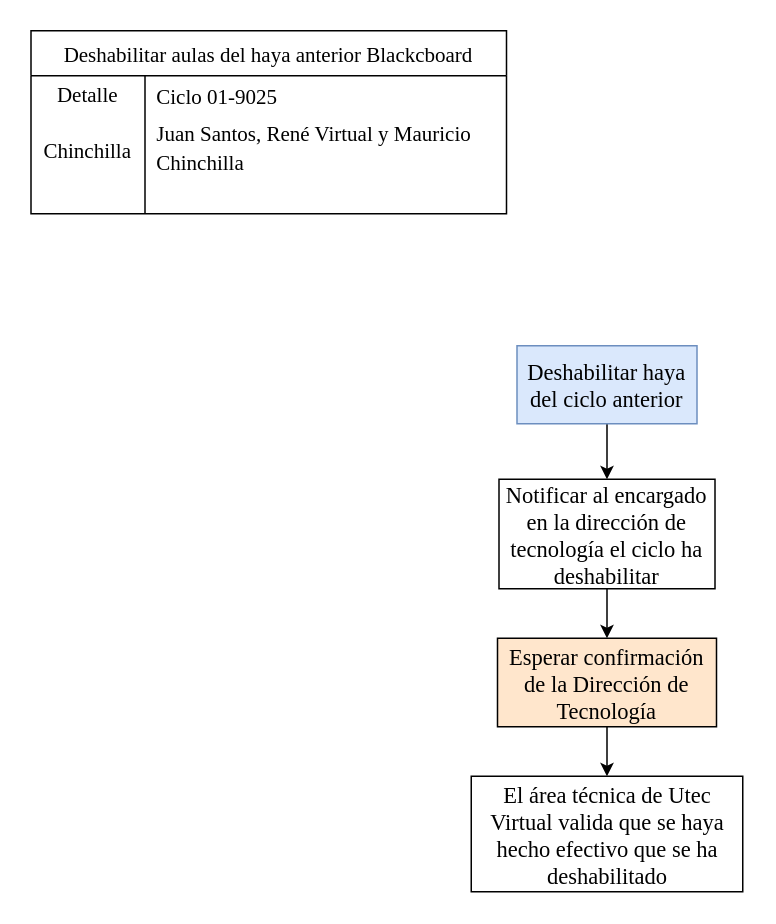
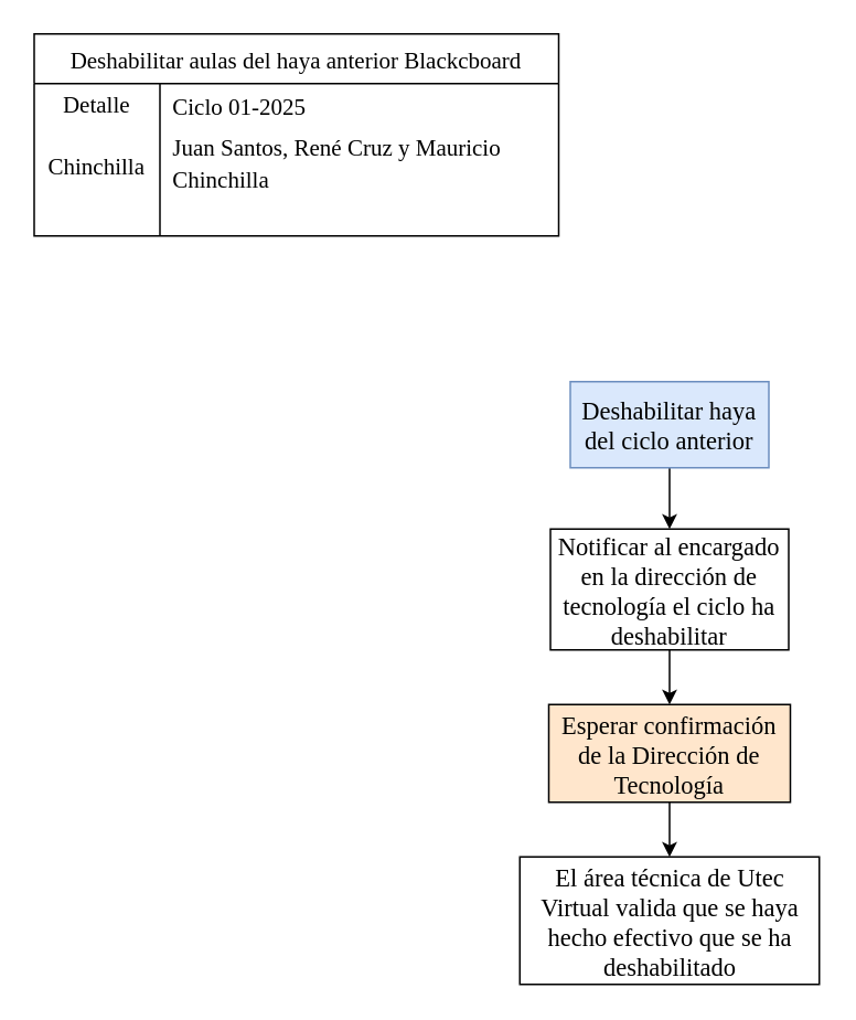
- <mxCell id="5" value="&lt;font style=&quot;font-size: 14px;&quot;&gt;Ciclo 01-9025&lt;/font&gt;" style="shape=partialRectangle;html=1;whiteSpace=wrap;connectable=0;fillColor=none;top=0;left=0;bottom=0;right=0;align=left;spacingLeft=6;overflow=hidden;strokeColor=inherit;fontSize=16;fontFamily=Times New Roman;" vertex="1" parent="3"><mxGeometry x="76" width="241" height="26" as="geometry"><mxRectangle width="241" height="26" as="alternateBounds" /></mxGeometry></mxCell>
+ <mxCell id="5" value="&lt;font style=&quot;font-size: 14px;&quot;&gt;Ciclo 01-2025&lt;/font&gt;" style="shape=partialRectangle;html=1;whiteSpace=wrap;connectable=0;fillColor=none;top=0;left=0;bottom=0;right=0;align=left;spacingLeft=6;overflow=hidden;strokeColor=inherit;fontSize=16;fontFamily=Times New Roman;" vertex="1" parent="3"><mxGeometry x="76" width="241" height="26" as="geometry"><mxRectangle width="241" height="26" as="alternateBounds" /></mxGeometry></mxCell>
- <mxCell id="8" value="&lt;font style=&quot;font-size: 14px;&quot;&gt;Juan Santos, René Virtual y Mauricio Chinchilla&lt;/font&gt;&lt;div&gt;&lt;br&gt;&lt;/div&gt;" style="shape=partialRectangle;html=1;whiteSpace=wrap;connectable=0;fillColor=none;top=0;left=0;bottom=0;right=0;align=left;spacingLeft=6;overflow=hidden;strokeColor=inherit;fontSize=16;fontFamily=Times New Roman;" vertex="1" parent="6"><mxGeometry x="76" width="241" height="46" as="geometry"><mxRectangle width="241" height="46" as="alternateBounds" /></mxGeometry></mxCell>
+ <mxCell id="8" value="&lt;font style=&quot;font-size: 14px;&quot;&gt;Juan Santos, René Cruz y Mauricio Chinchilla&lt;/font&gt;&lt;div&gt;&lt;br&gt;&lt;/div&gt;" style="shape=partialRectangle;html=1;whiteSpace=wrap;connectable=0;fillColor=none;top=0;left=0;bottom=0;right=0;align=left;spacingLeft=6;overflow=hidden;strokeColor=inherit;fontSize=16;fontFamily=Times New Roman;" vertex="1" parent="6"><mxGeometry x="76" width="241" height="46" as="geometry"><mxRectangle width="241" height="46" as="alternateBounds" /></mxGeometry></mxCell>
